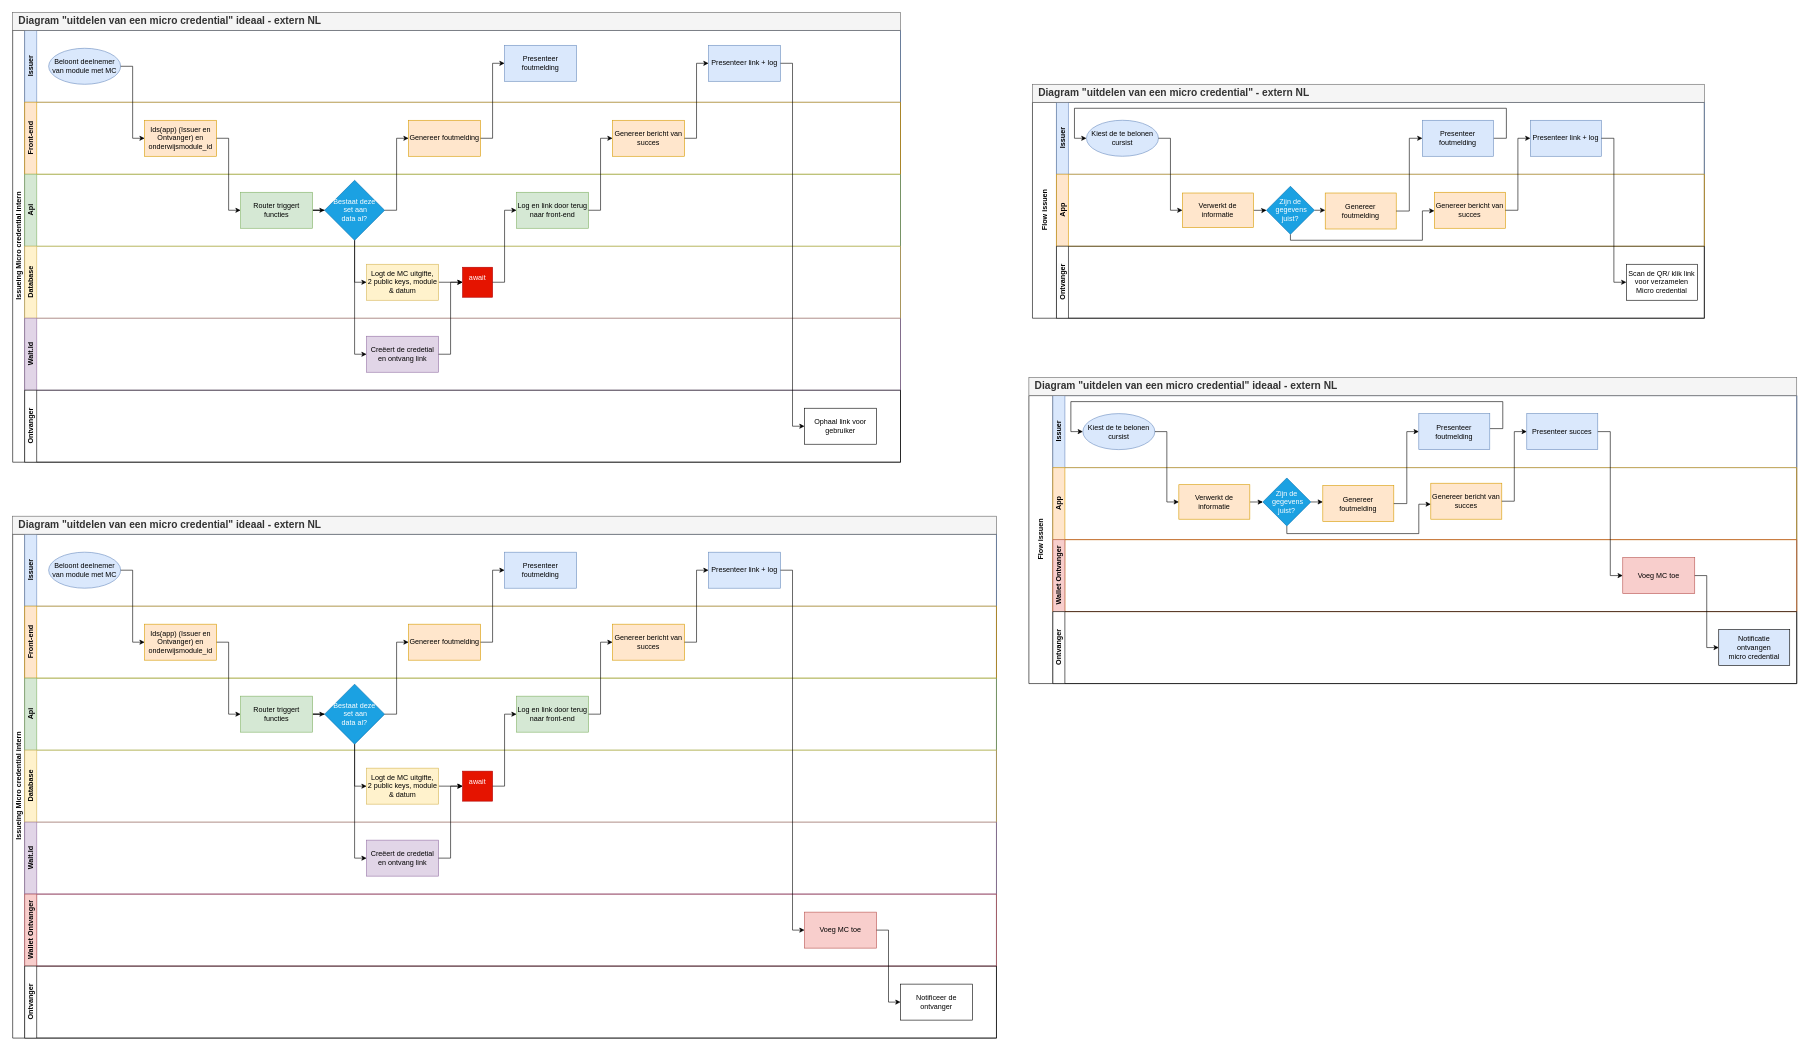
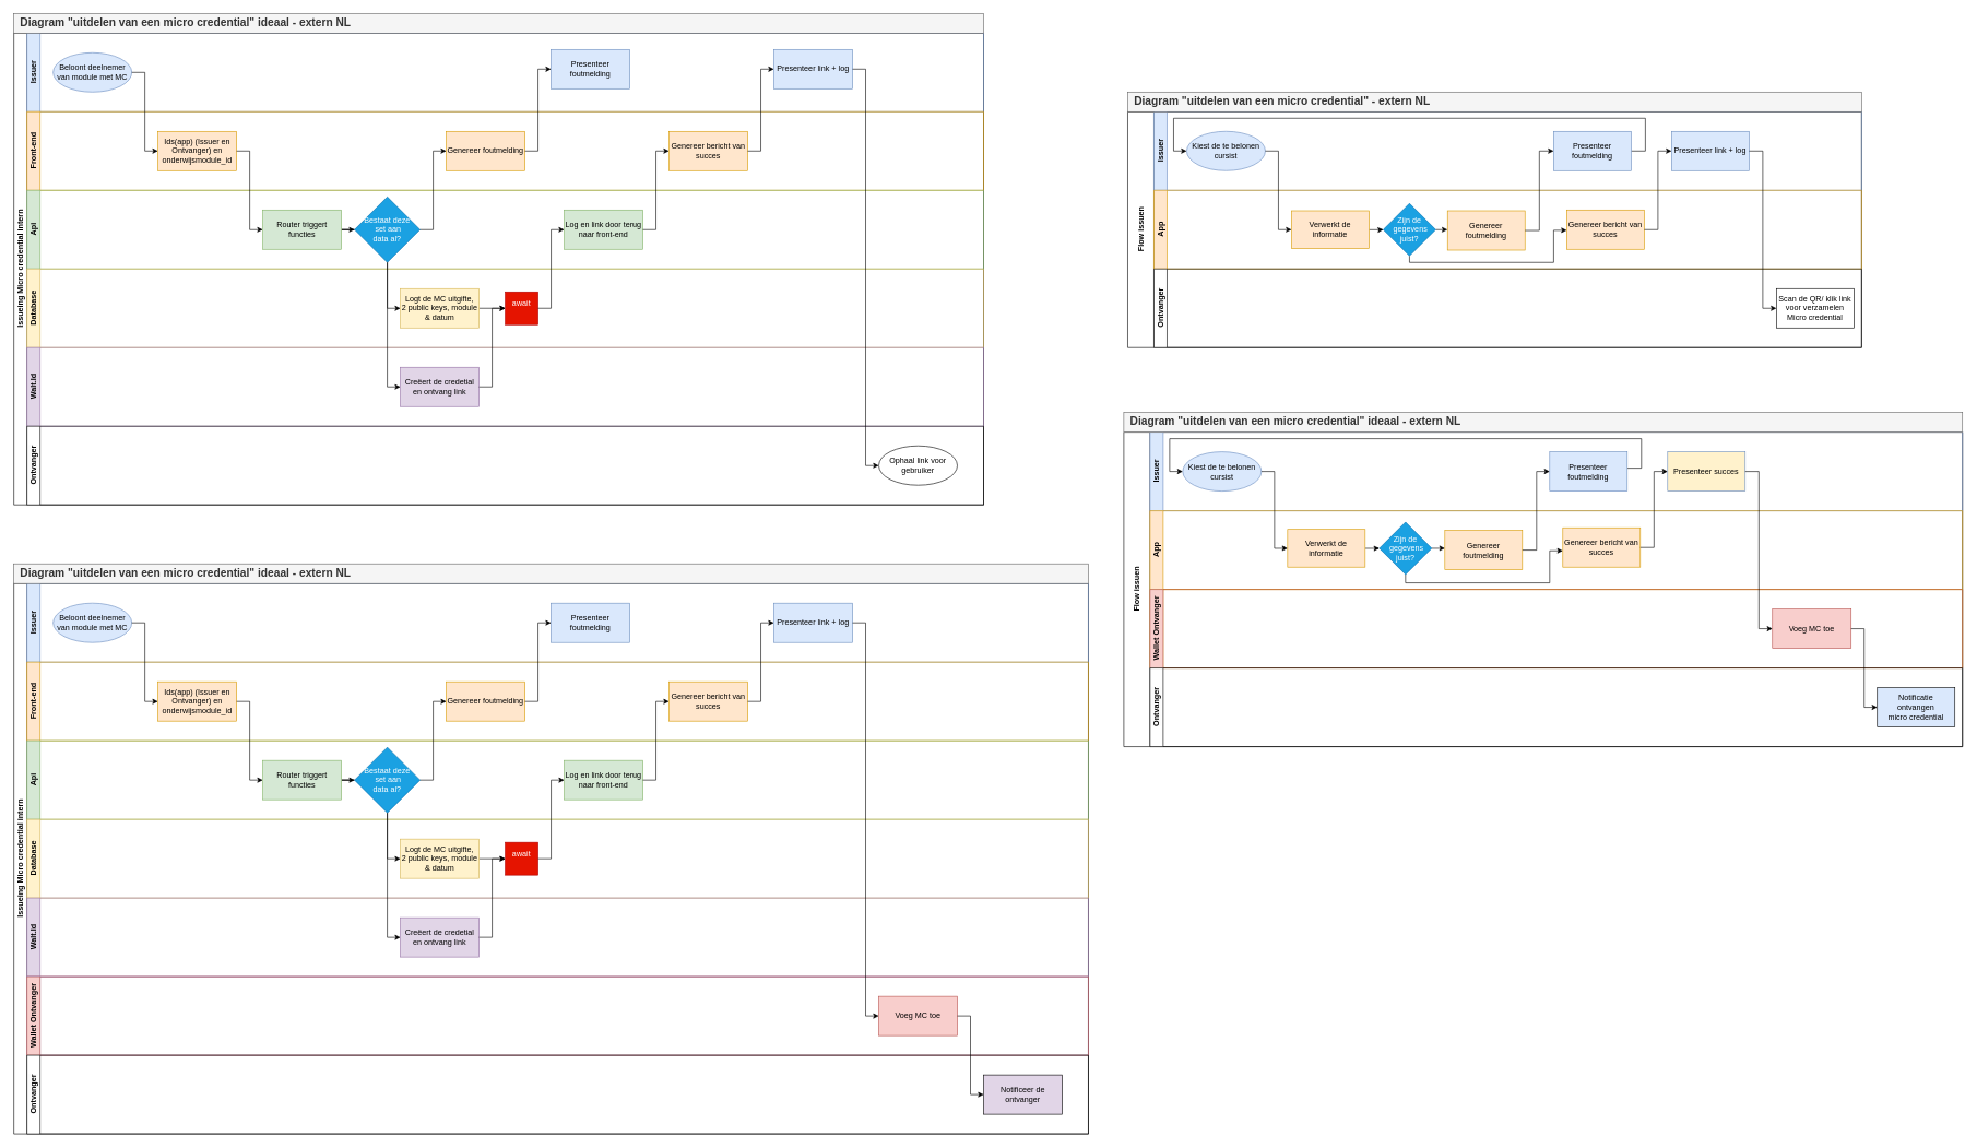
- <mxCell id="96" value="Ophaal link voor gebruiker" style="rounded=0;whiteSpace=wrap;html=1;" parent="95" vertex="1"><mxGeometry x="1300" y="30.0" width="120" height="60" as="geometry" /></mxCell>
+ <mxCell id="96" value="Ophaal link voor gebruiker" style="ellipse;whiteSpace=wrap;html=1;" parent="95" vertex="1"><mxGeometry x="1300" y="30.0" width="120" height="60" as="geometry" /></mxCell>
- <mxCell id="53" value="Presenteer succes" style="whiteSpace=wrap;html=1;fillColor=#dae8fc;strokeColor=#6c8ebf;rounded=0;" vertex="1" parent="49"><mxGeometry x="790.005" y="30" width="118.336" height="60" as="geometry" /></mxCell>
+ <mxCell id="53" value="Presenteer succes" style="whiteSpace=wrap;html=1;fillColor=#fff2cc;strokeColor=#6c8ebf;rounded=0;" vertex="1" parent="49"><mxGeometry x="790.005" y="30" width="118.336" height="60" as="geometry" /></mxCell>
- <mxCell id="134" value="Notificeer de ontvanger" style="rounded=0;whiteSpace=wrap;html=1;" vertex="1" parent="133"><mxGeometry x="1460" y="30.0" width="120" height="60" as="geometry" /></mxCell>
+ <mxCell id="134" value="Notificeer de ontvanger" style="rounded=0;whiteSpace=wrap;html=1;fillColor=#e1d5e7;" vertex="1" parent="133"><mxGeometry x="1460" y="30.0" width="120" height="60" as="geometry" /></mxCell>
